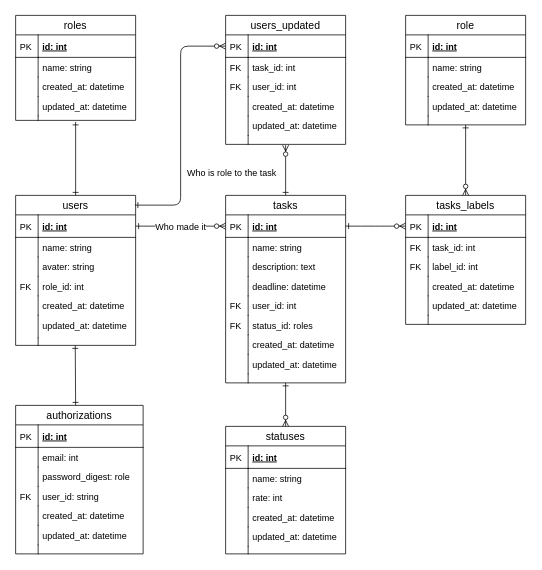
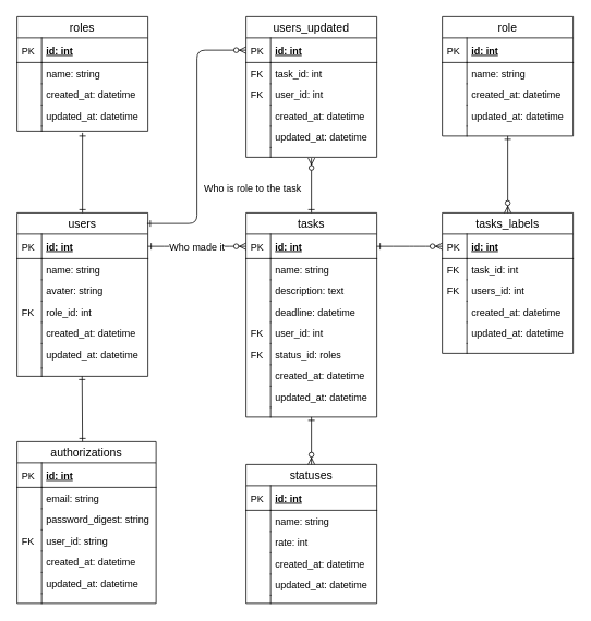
- <mxCell id="97" value="label_id: int" style="shape=partialRectangle;top=0;left=0;right=0;bottom=0;align=left;verticalAlign=top;fillColor=none;spacingLeft=34;spacingRight=4;overflow=hidden;rotatable=0;points=[[0,0.5],[1,0.5]];portConstraint=eastwest;dropTarget=0;fontSize=12;" parent="92" vertex="1"><mxGeometry y="82" width="160" height="26" as="geometry" /></mxCell>
+ <mxCell id="97" value="users_id: int" style="shape=partialRectangle;top=0;left=0;right=0;bottom=0;align=left;verticalAlign=top;fillColor=none;spacingLeft=34;spacingRight=4;overflow=hidden;rotatable=0;points=[[0,0.5],[1,0.5]];portConstraint=eastwest;dropTarget=0;fontSize=12;" parent="92" vertex="1"><mxGeometry y="82" width="160" height="26" as="geometry" /></mxCell>
- <mxCell id="31" value="email: int" style="shape=partialRectangle;top=0;left=0;right=0;bottom=0;align=left;verticalAlign=top;fillColor=none;spacingLeft=34;spacingRight=4;overflow=hidden;rotatable=0;points=[[0,0.5],[1,0.5]];portConstraint=eastwest;dropTarget=0;fontSize=12;" parent="28" vertex="1"><mxGeometry y="56" width="170" height="26" as="geometry" /></mxCell>
+ <mxCell id="31" value="email: string" style="shape=partialRectangle;top=0;left=0;right=0;bottom=0;align=left;verticalAlign=top;fillColor=none;spacingLeft=34;spacingRight=4;overflow=hidden;rotatable=0;points=[[0,0.5],[1,0.5]];portConstraint=eastwest;dropTarget=0;fontSize=12;" parent="28" vertex="1"><mxGeometry y="56" width="170" height="26" as="geometry" /></mxCell>
- <mxCell id="33" value="password_digest: role" style="shape=partialRectangle;top=0;left=0;right=0;bottom=0;align=left;verticalAlign=top;fillColor=none;spacingLeft=34;spacingRight=4;overflow=hidden;rotatable=0;points=[[0,0.5],[1,0.5]];portConstraint=eastwest;dropTarget=0;fontSize=12;" parent="28" vertex="1"><mxGeometry y="82" width="170" height="26" as="geometry" /></mxCell>
+ <mxCell id="33" value="password_digest: string" style="shape=partialRectangle;top=0;left=0;right=0;bottom=0;align=left;verticalAlign=top;fillColor=none;spacingLeft=34;spacingRight=4;overflow=hidden;rotatable=0;points=[[0,0.5],[1,0.5]];portConstraint=eastwest;dropTarget=0;fontSize=12;" parent="28" vertex="1"><mxGeometry y="82" width="170" height="26" as="geometry" /></mxCell>
